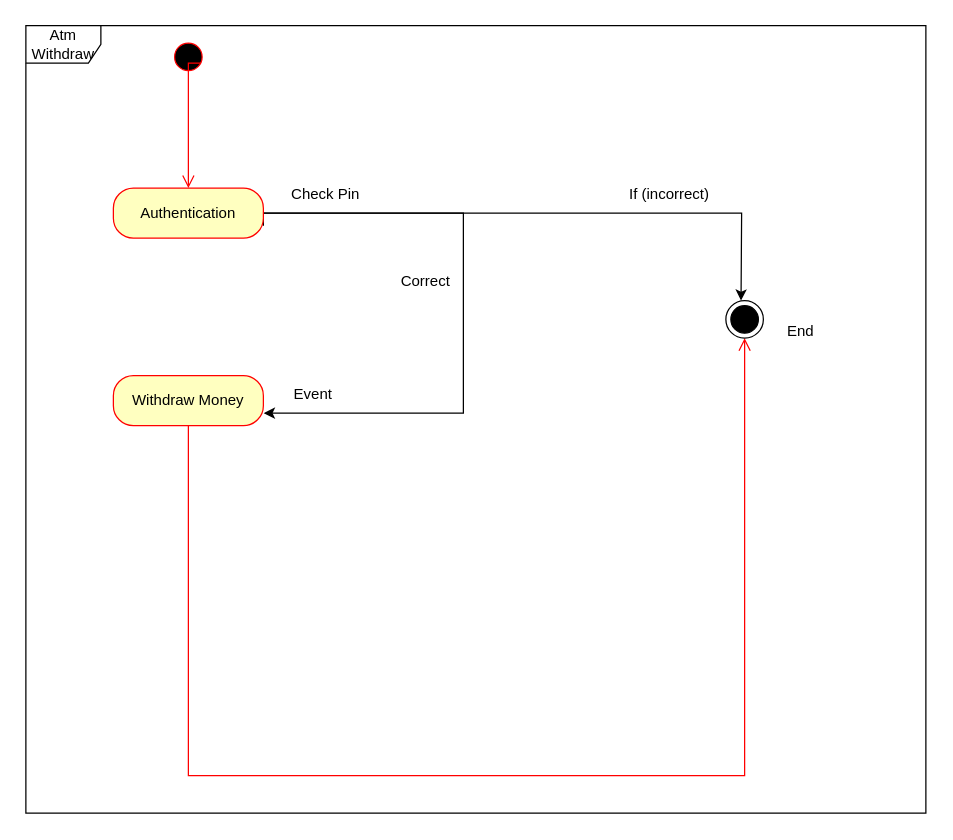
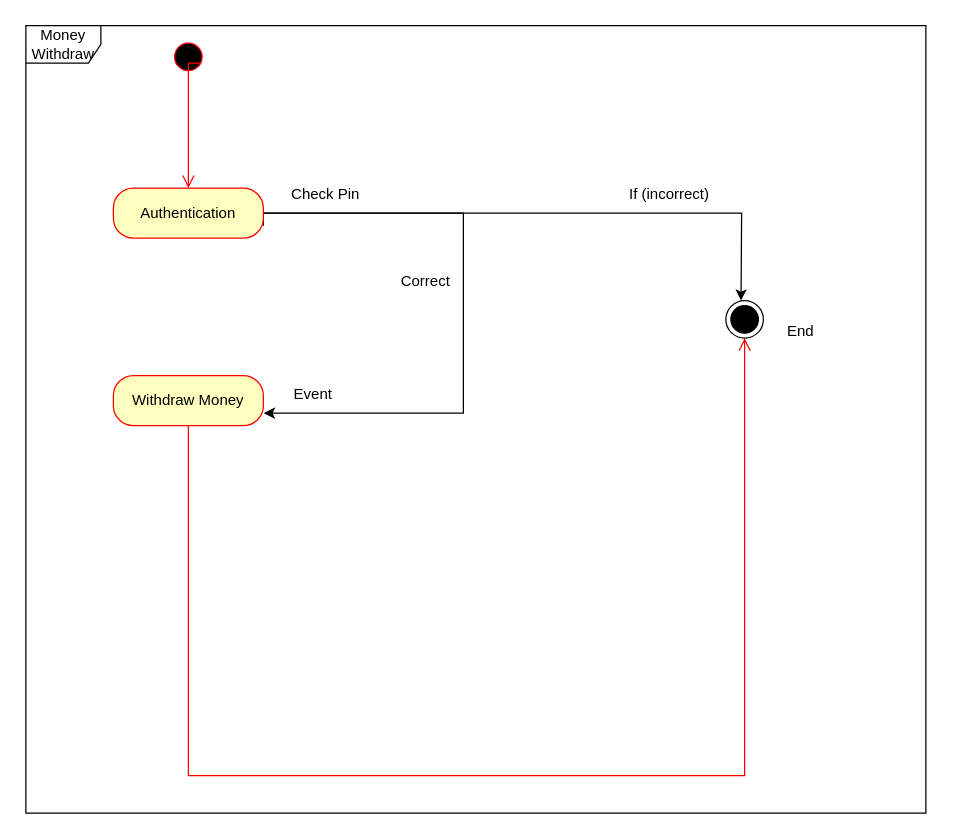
- <mxCell id="15" value="Atm Withdraw" style="shape=umlFrame;whiteSpace=wrap;html=1;pointerEvents=0;" vertex="1" parent="1"><mxGeometry x="20" y="20" width="720" height="630" as="geometry" /></mxCell>
+ <mxCell id="15" value="Money Withdraw" style="shape=umlFrame;whiteSpace=wrap;html=1;pointerEvents=0;" vertex="1" parent="1"><mxGeometry x="20" y="20" width="720" height="630" as="geometry" /></mxCell>
